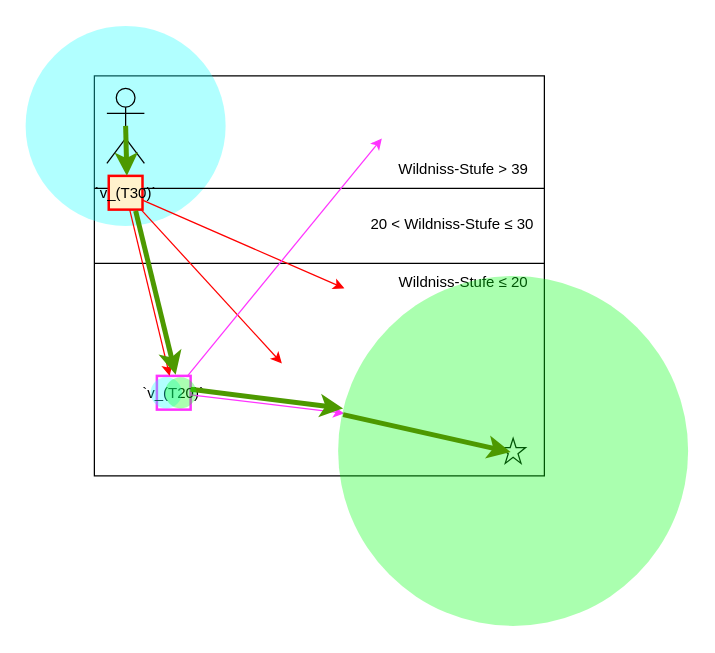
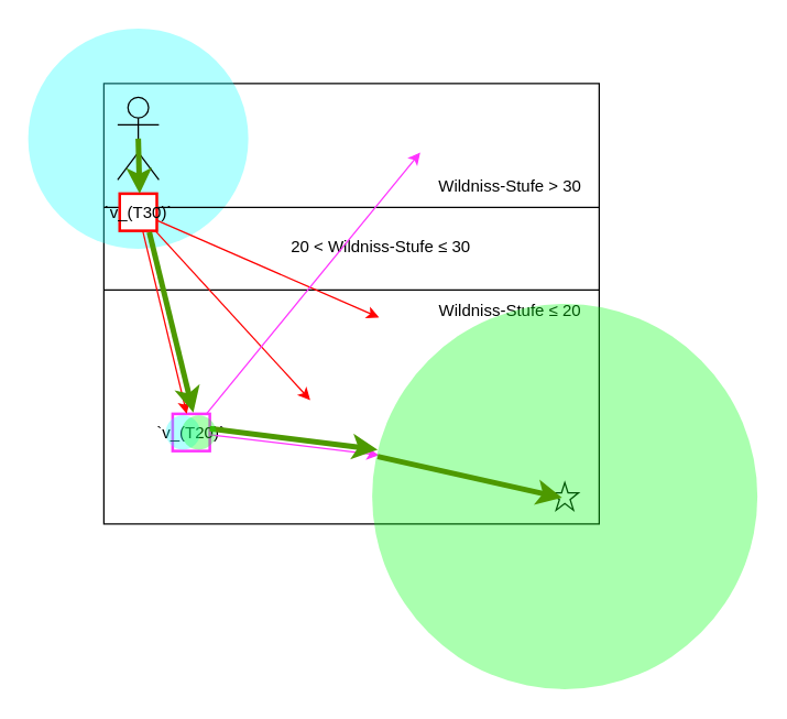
- <mxCell id="7" value="Wildniss-Stufe &amp;gt; 39" style="text;html=1;align=center;verticalAlign=middle;resizable=0;points=[];autosize=1;strokeColor=none;fillColor=none;" parent="1" vertex="1"><mxGeometry x="305" y="120" width="130" height="30" as="geometry" /></mxCell>
+ <mxCell id="7" value="Wildniss-Stufe &amp;gt; 30" style="text;html=1;align=center;verticalAlign=middle;resizable=0;points=[];autosize=1;strokeColor=none;fillColor=none;" parent="1" vertex="1"><mxGeometry x="305" y="120" width="130" height="30" as="geometry" /></mxCell>
- <mxCell id="10" value="`v_(T30)`" style="rounded=0;whiteSpace=wrap;html=1;strokeColor=#FF0000;strokeWidth=2;fillColor=#fff2cc;" parent="1" vertex="1"><mxGeometry x="86.5" y="140" width="27" height="27" as="geometry" /></mxCell>
+ <mxCell id="10" value="`v_(T30)`" style="rounded=0;whiteSpace=wrap;html=1;strokeColor=#FF0000;strokeWidth=2;" parent="1" vertex="1"><mxGeometry x="86.5" y="140" width="27" height="27" as="geometry" /></mxCell>
- <mxCell id="9" value="20 &amp;lt; Wildniss-Stufe&amp;nbsp;≤ 30" style="text;html=1;align=center;verticalAlign=middle;resizable=0;points=[];autosize=1;strokeColor=none;fillColor=none;" parent="1" vertex="1"><mxGeometry x="286" y="164" width="150" height="30" as="geometry" /></mxCell>
+ <mxCell id="9" value="20 &amp;lt; Wildniss-Stufe&amp;nbsp;≤ 30" style="text;html=1;align=center;verticalAlign=middle;resizable=0;points=[];autosize=1;strokeColor=none;fillColor=none;" parent="1" vertex="1"><mxGeometry x="201" y="164" width="150" height="30" as="geometry" /></mxCell>
